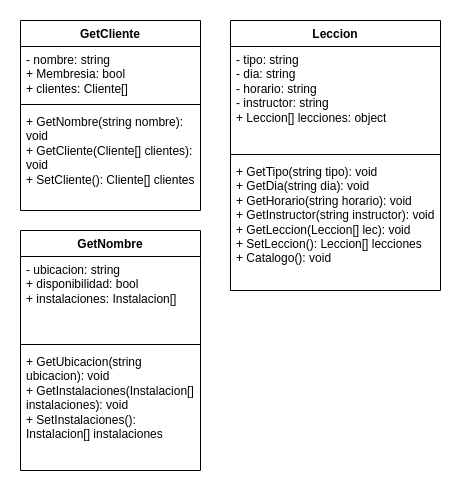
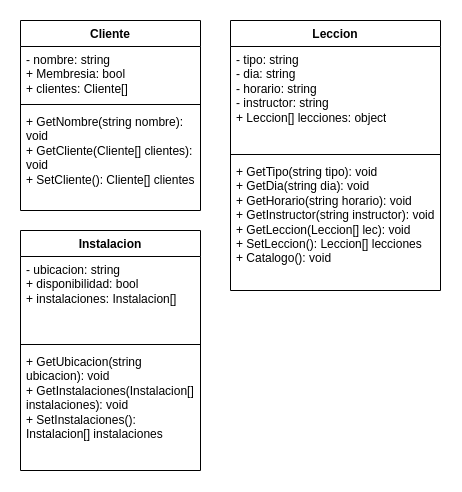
- <mxCell id="2" value="GetCliente" style="swimlane;fontStyle=1;align=center;verticalAlign=top;childLayout=stackLayout;horizontal=1;startSize=26;horizontalStack=0;resizeParent=1;resizeParentMax=0;resizeLast=0;collapsible=1;marginBottom=0;whiteSpace=wrap;html=1;" parent="1" vertex="1"><mxGeometry x="20" y="20" width="180" height="190" as="geometry" /></mxCell>
+ <mxCell id="2" value="Cliente" style="swimlane;fontStyle=1;align=center;verticalAlign=top;childLayout=stackLayout;horizontal=1;startSize=26;horizontalStack=0;resizeParent=1;resizeParentMax=0;resizeLast=0;collapsible=1;marginBottom=0;whiteSpace=wrap;html=1;" parent="1" vertex="1"><mxGeometry x="20" y="20" width="180" height="190" as="geometry" /></mxCell>
- <mxCell id="10" value="GetNombre" style="swimlane;fontStyle=1;align=center;verticalAlign=top;childLayout=stackLayout;horizontal=1;startSize=26;horizontalStack=0;resizeParent=1;resizeParentMax=0;resizeLast=0;collapsible=1;marginBottom=0;whiteSpace=wrap;html=1;" parent="1" vertex="1"><mxGeometry x="20" y="230" width="180" height="240" as="geometry" /></mxCell>
+ <mxCell id="10" value="Instalacion" style="swimlane;fontStyle=1;align=center;verticalAlign=top;childLayout=stackLayout;horizontal=1;startSize=26;horizontalStack=0;resizeParent=1;resizeParentMax=0;resizeLast=0;collapsible=1;marginBottom=0;whiteSpace=wrap;html=1;" parent="1" vertex="1"><mxGeometry x="20" y="230" width="180" height="240" as="geometry" /></mxCell>
